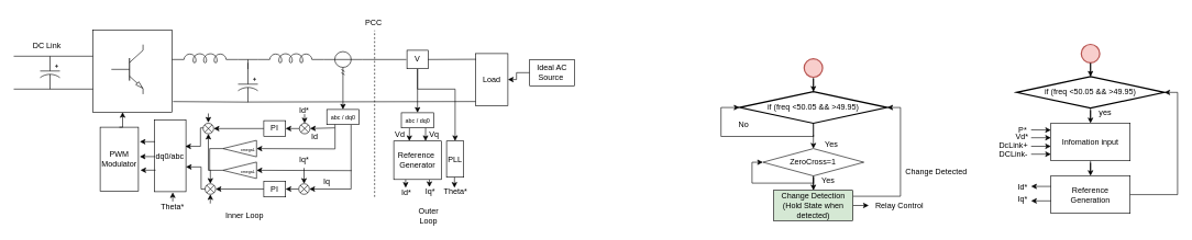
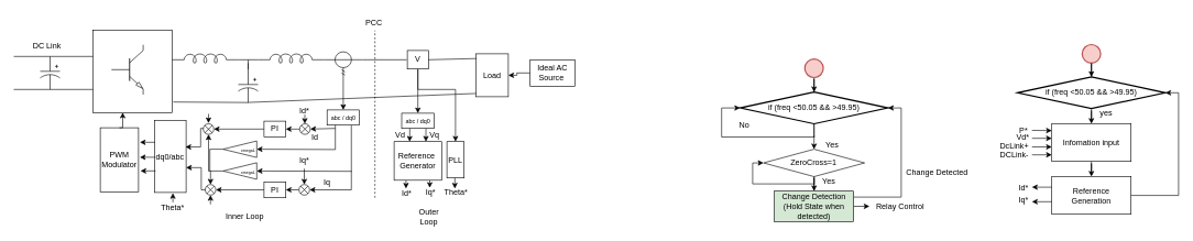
- <mxCell id="78" value="Load" style="rounded=0;whiteSpace=wrap;html=1;" parent="1" vertex="1"><mxGeometry x="720" y="81" width="49" height="79" as="geometry" /></mxCell>
+ <mxCell id="78" value="Load" style="rounded=0;whiteSpace=wrap;html=1;" parent="1" vertex="1"><mxGeometry x="720" y="81" width="49" height="65" as="geometry" /></mxCell>
